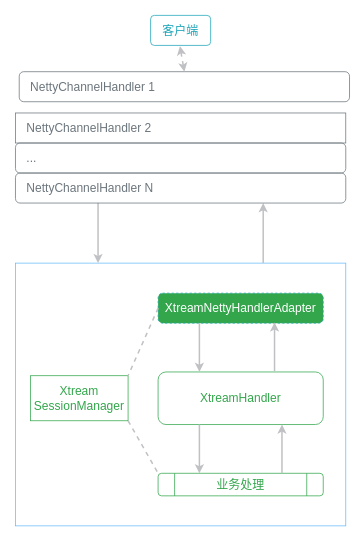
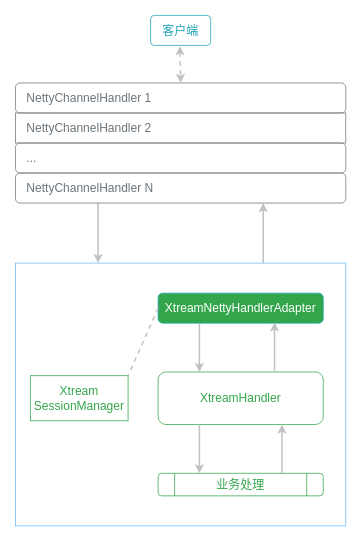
- <mxCell id="2" value="NettyChannelHandler 1" style="rounded=1;whiteSpace=wrap;html=1;shadow=0;align=left;spacingLeft=10;strokeColor=#6C767D;verticalAlign=middle;fontFamily=Helvetica;fontSize=16;fontColor=#6C767D;fillColor=none;strokeWidth=1;dashed=0;spacing=5;fontStyle=0;" parent="1" vertex="1"><mxGeometry x="25" y="95" width="440" height="40" as="geometry" /></mxCell>
+ <mxCell id="2" value="NettyChannelHandler 1" style="rounded=1;whiteSpace=wrap;html=1;shadow=0;align=left;spacingLeft=10;strokeColor=#6C767D;verticalAlign=middle;fontFamily=Helvetica;fontSize=16;fontColor=#6C767D;fillColor=none;strokeWidth=1;dashed=0;spacing=5;fontStyle=0;" parent="1" vertex="1"><mxGeometry x="20" y="110" width="440" height="40" as="geometry" /></mxCell>
- <mxCell id="4" value="XtreamNettyHandlerAdapter" style="rounded=1;whiteSpace=wrap;html=1;shadow=0;strokeColor=#1CA5B8;strokeWidth=1;fillColor=#33A64C;dashed=1;align=center;verticalAlign=middle;spacingLeft=0;spacing=5;fontFamily=Helvetica;fontSize=16;fontColor=#FFFFFF;fontStyle=0;" parent="1" vertex="1"><mxGeometry x="210" y="390" width="220" height="40" as="geometry" /></mxCell>
+ <mxCell id="4" value="XtreamNettyHandlerAdapter" style="rounded=1;whiteSpace=wrap;html=1;shadow=0;strokeColor=#1CA5B8;strokeWidth=1;fillColor=#33A64C;dashed=0;align=center;verticalAlign=middle;spacingLeft=0;spacing=5;fontFamily=Helvetica;fontSize=16;fontColor=#FFFFFF;fontStyle=0;" parent="1" vertex="1"><mxGeometry x="210" y="390" width="220" height="40" as="geometry" /></mxCell>
- <mxCell id="15" value="" style="endArrow=none;dashed=1;html=1;strokeWidth=2;rounded=0;entryX=0;entryY=0;entryDx=0;entryDy=0;exitX=1;exitY=1;exitDx=0;exitDy=0;shadow=0;strokeColor=#C0C1C4;align=center;verticalAlign=middle;fontFamily=Helvetica;fontSize=11;fontColor=default;labelBackgroundColor=default;" parent="1" source="6" target="7" edge="1"><mxGeometry width="50" height="50" relative="1" as="geometry"><mxPoint x="170" y="550" as="sourcePoint" /><mxPoint x="240" y="550" as="targetPoint" /></mxGeometry></mxCell>
